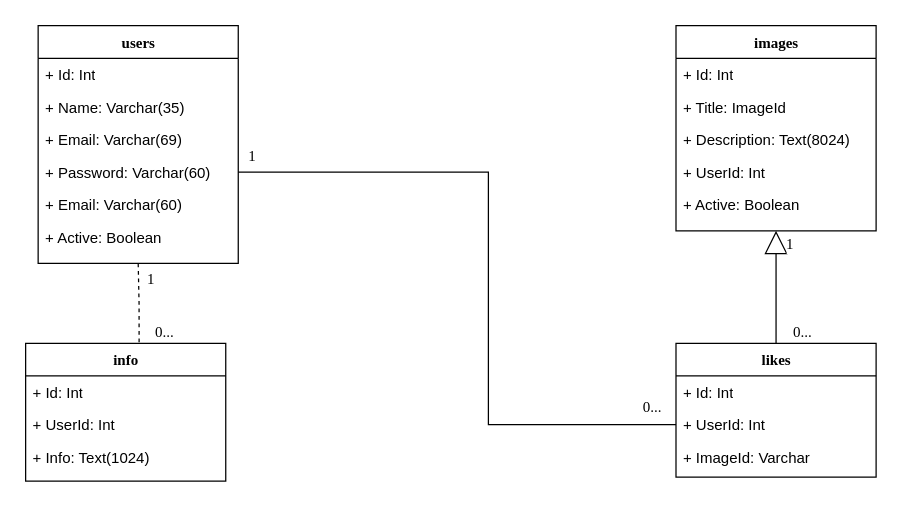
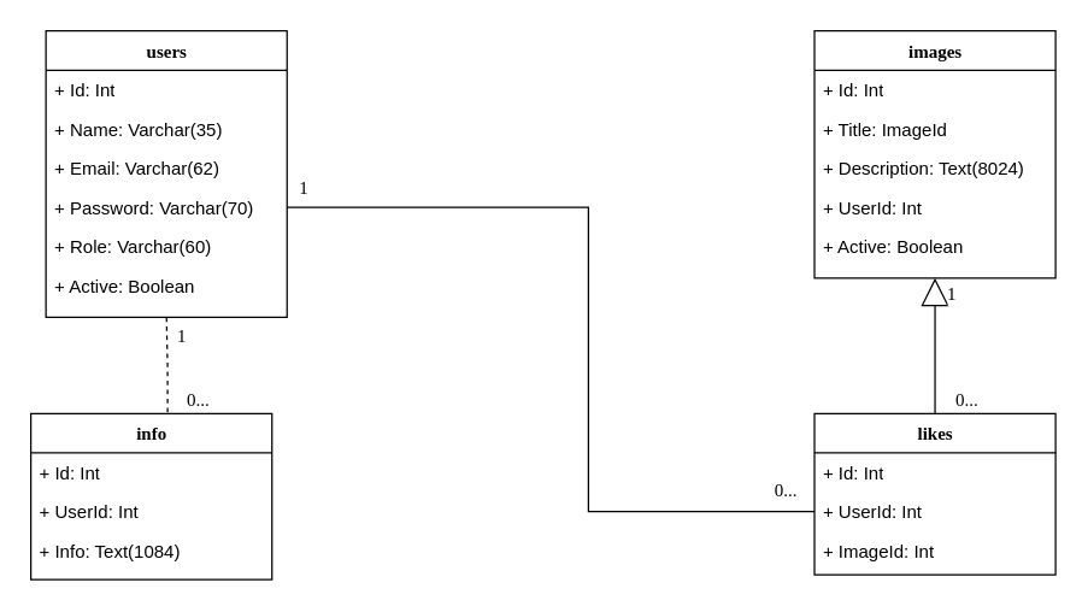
- <mxCell id="5" value="+ Email: Varchar(69)" style="text;html=1;strokeColor=none;fillColor=none;align=left;verticalAlign=top;spacingLeft=4;spacingRight=4;whiteSpace=wrap;overflow=hidden;rotatable=0;points=[[0,0.5],[1,0.5]];portConstraint=eastwest;" vertex="1" parent="2"><mxGeometry y="78" width="160" height="26" as="geometry" /></mxCell>
+ <mxCell id="5" value="+ Email: Varchar(62)" style="text;html=1;strokeColor=none;fillColor=none;align=left;verticalAlign=top;spacingLeft=4;spacingRight=4;whiteSpace=wrap;overflow=hidden;rotatable=0;points=[[0,0.5],[1,0.5]];portConstraint=eastwest;" vertex="1" parent="2"><mxGeometry y="78" width="160" height="26" as="geometry" /></mxCell>
- <mxCell id="6" value="+ Password: Varchar(60)" style="text;html=1;strokeColor=none;fillColor=none;align=left;verticalAlign=top;spacingLeft=4;spacingRight=4;whiteSpace=wrap;overflow=hidden;rotatable=0;points=[[0,0.5],[1,0.5]];portConstraint=eastwest;" vertex="1" parent="2"><mxGeometry y="104" width="160" height="26" as="geometry" /></mxCell>
+ <mxCell id="6" value="+ Password: Varchar(70)" style="text;html=1;strokeColor=none;fillColor=none;align=left;verticalAlign=top;spacingLeft=4;spacingRight=4;whiteSpace=wrap;overflow=hidden;rotatable=0;points=[[0,0.5],[1,0.5]];portConstraint=eastwest;" vertex="1" parent="2"><mxGeometry y="104" width="160" height="26" as="geometry" /></mxCell>
- <mxCell id="7" value="+ Email: Varchar(60)" style="text;html=1;strokeColor=none;fillColor=none;align=left;verticalAlign=top;spacingLeft=4;spacingRight=4;whiteSpace=wrap;overflow=hidden;rotatable=0;points=[[0,0.5],[1,0.5]];portConstraint=eastwest;" vertex="1" parent="2"><mxGeometry y="130" width="160" height="26" as="geometry" /></mxCell>
+ <mxCell id="7" value="+ Role: Varchar(60)" style="text;html=1;strokeColor=none;fillColor=none;align=left;verticalAlign=top;spacingLeft=4;spacingRight=4;whiteSpace=wrap;overflow=hidden;rotatable=0;points=[[0,0.5],[1,0.5]];portConstraint=eastwest;" vertex="1" parent="2"><mxGeometry y="130" width="160" height="26" as="geometry" /></mxCell>
- <mxCell id="22" value="+ Info: Text(1024)" style="text;html=1;strokeColor=none;fillColor=none;align=left;verticalAlign=top;spacingLeft=4;spacingRight=4;whiteSpace=wrap;overflow=hidden;rotatable=0;points=[[0,0.5],[1,0.5]];portConstraint=eastwest;" vertex="1" parent="19"><mxGeometry y="78" width="160" height="26" as="geometry" /></mxCell>
+ <mxCell id="22" value="+ Info: Text(1084)" style="text;html=1;strokeColor=none;fillColor=none;align=left;verticalAlign=top;spacingLeft=4;spacingRight=4;whiteSpace=wrap;overflow=hidden;rotatable=0;points=[[0,0.5],[1,0.5]];portConstraint=eastwest;" vertex="1" parent="19"><mxGeometry y="78" width="160" height="26" as="geometry" /></mxCell>
- <mxCell id="18" value="+ ImageId: Varchar" style="text;html=1;strokeColor=none;fillColor=none;align=left;verticalAlign=top;spacingLeft=4;spacingRight=4;whiteSpace=wrap;overflow=hidden;rotatable=0;points=[[0,0.5],[1,0.5]];portConstraint=eastwest;" vertex="1" parent="15"><mxGeometry y="78" width="160" height="26" as="geometry" /></mxCell>
+ <mxCell id="18" value="+ ImageId: Int" style="text;html=1;strokeColor=none;fillColor=none;align=left;verticalAlign=top;spacingLeft=4;spacingRight=4;whiteSpace=wrap;overflow=hidden;rotatable=0;points=[[0,0.5],[1,0.5]];portConstraint=eastwest;" vertex="1" parent="15"><mxGeometry y="78" width="160" height="26" as="geometry" /></mxCell>
